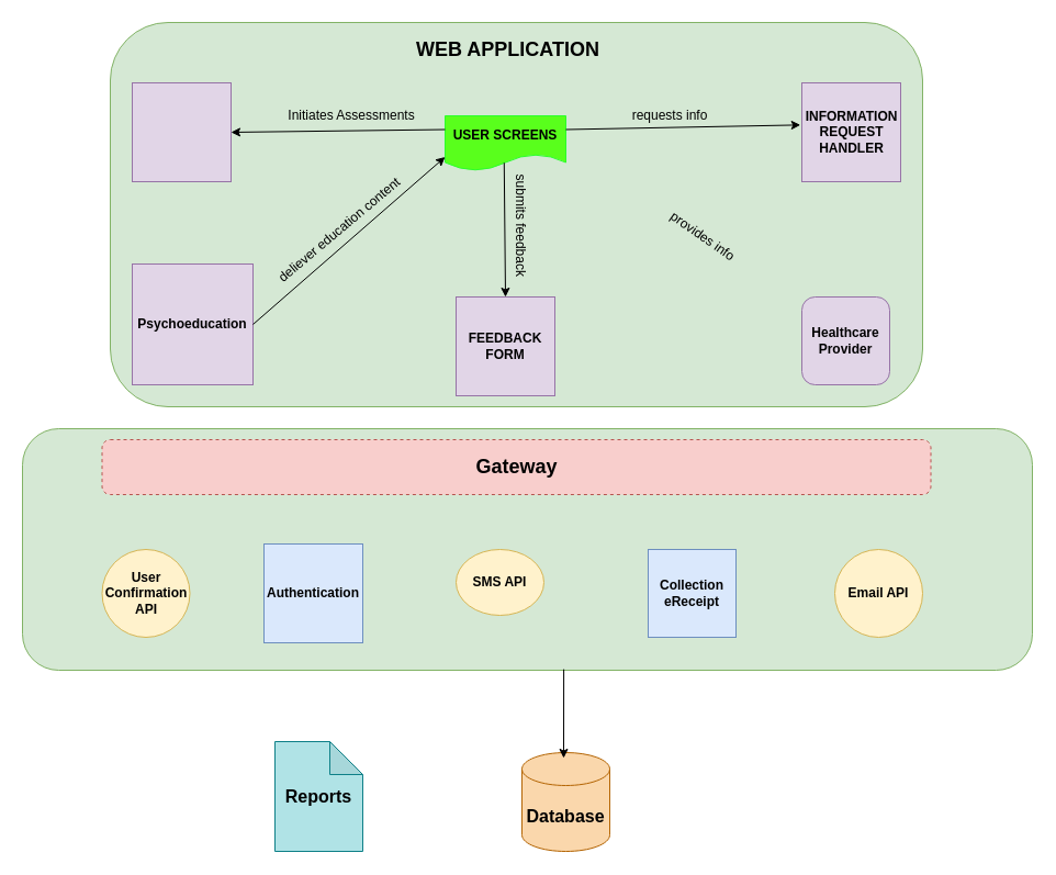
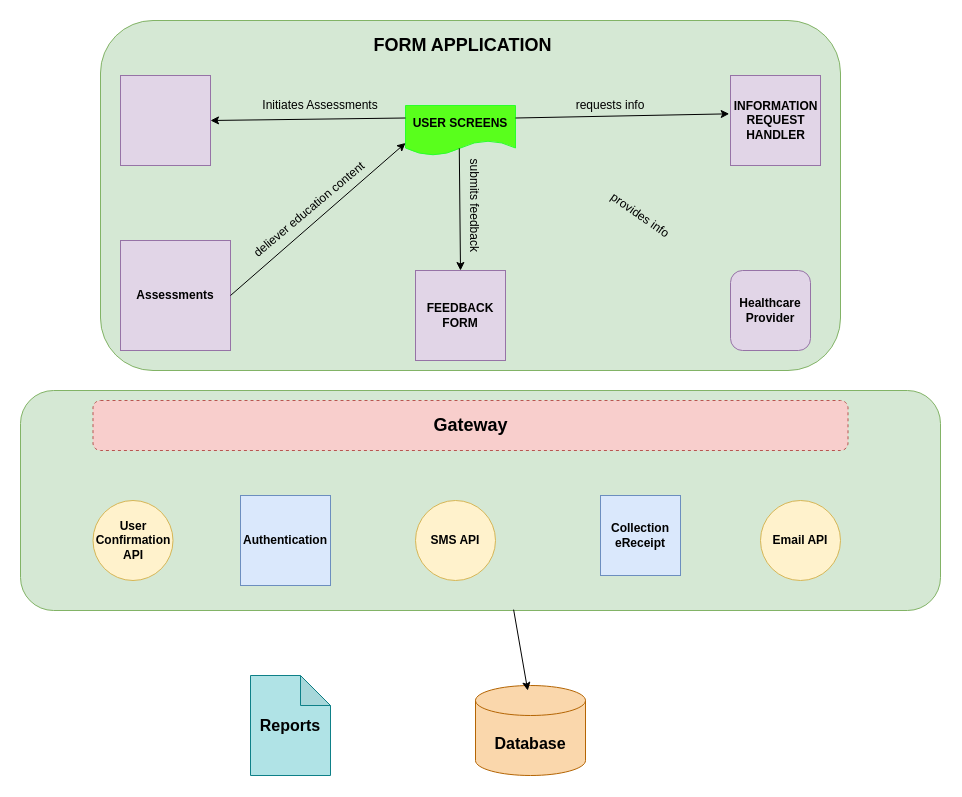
- <mxCell id="3" value="&lt;b&gt;&lt;font style=&quot;font-size: 18px;&quot;&gt;WEB APPLICATION&lt;/font&gt;&lt;/b&gt;" style="text;html=1;align=center;verticalAlign=middle;whiteSpace=wrap;rounded=0;" vertex="1" parent="1"><mxGeometry x="370" y="30" width="185" height="30" as="geometry" /></mxCell>
+ <mxCell id="3" value="&lt;b&gt;&lt;font style=&quot;font-size: 18px;&quot;&gt;FORM APPLICATION&lt;/font&gt;&lt;/b&gt;" style="text;html=1;align=center;verticalAlign=middle;whiteSpace=wrap;rounded=0;" vertex="1" parent="1"><mxGeometry x="370" y="30" width="185" height="30" as="geometry" /></mxCell>
- <mxCell id="26" value="&lt;b&gt;Psychoeducation&lt;/b&gt;" style="whiteSpace=wrap;html=1;aspect=fixed;fillColor=#e1d5e7;strokeColor=#9673a6;" vertex="1" parent="1"><mxGeometry x="120" y="240" width="110" height="110" as="geometry" /></mxCell>
+ <mxCell id="26" value="&lt;b&gt;Assessments&lt;/b&gt;" style="whiteSpace=wrap;html=1;aspect=fixed;fillColor=#e1d5e7;strokeColor=#9673a6;" vertex="1" parent="1"><mxGeometry x="120" y="240" width="110" height="110" as="geometry" /></mxCell>
- <mxCell id="21" value="&lt;b&gt;SMS API&lt;/b&gt;" style="ellipse;whiteSpace=wrap;html=1;aspect=fixed;fillColor=#fff2cc;strokeColor=#d6b656;" vertex="1" parent="1"><mxGeometry x="415" y="500" width="80" height="60" as="geometry" /></mxCell>
+ <mxCell id="21" value="&lt;b&gt;SMS API&lt;/b&gt;" style="ellipse;whiteSpace=wrap;html=1;aspect=fixed;fillColor=#fff2cc;strokeColor=#d6b656;" vertex="1" parent="1"><mxGeometry x="415" y="500" width="80" height="80" as="geometry" /></mxCell>
- <mxCell id="23" value="&lt;b&gt;Collection&lt;/b&gt;&lt;div&gt;&lt;b&gt;eReceipt&lt;/b&gt;&lt;/div&gt;" style="whiteSpace=wrap;html=1;aspect=fixed;fillColor=#dae8fc;strokeColor=#6c8ebf;" vertex="1" parent="1"><mxGeometry x="590" y="500" width="80" height="80" as="geometry" /></mxCell>
+ <mxCell id="23" value="&lt;b&gt;Collection&lt;/b&gt;&lt;div&gt;&lt;b&gt;eReceipt&lt;/b&gt;&lt;/div&gt;" style="whiteSpace=wrap;html=1;aspect=fixed;fillColor=#dae8fc;strokeColor=#6c8ebf;" vertex="1" parent="1"><mxGeometry x="600" y="495" width="80" height="80" as="geometry" /></mxCell>
- <mxCell id="24" value="&lt;b&gt;&lt;font style=&quot;font-size: 16px;&quot;&gt;Database&lt;/font&gt;&lt;/b&gt;" style="shape=cylinder3;whiteSpace=wrap;html=1;boundedLbl=1;backgroundOutline=1;size=15;fillColor=#fad7ac;strokeColor=#b46504;" vertex="1" parent="1"><mxGeometry x="475" y="685" width="80" height="90" as="geometry" /></mxCell>
+ <mxCell id="24" value="&lt;b&gt;&lt;font style=&quot;font-size: 16px;&quot;&gt;Database&lt;/font&gt;&lt;/b&gt;" style="shape=cylinder3;whiteSpace=wrap;html=1;boundedLbl=1;backgroundOutline=1;size=15;fillColor=#fad7ac;strokeColor=#b46504;" vertex="1" parent="1"><mxGeometry x="475" y="685" width="110" height="90" as="geometry" /></mxCell>
